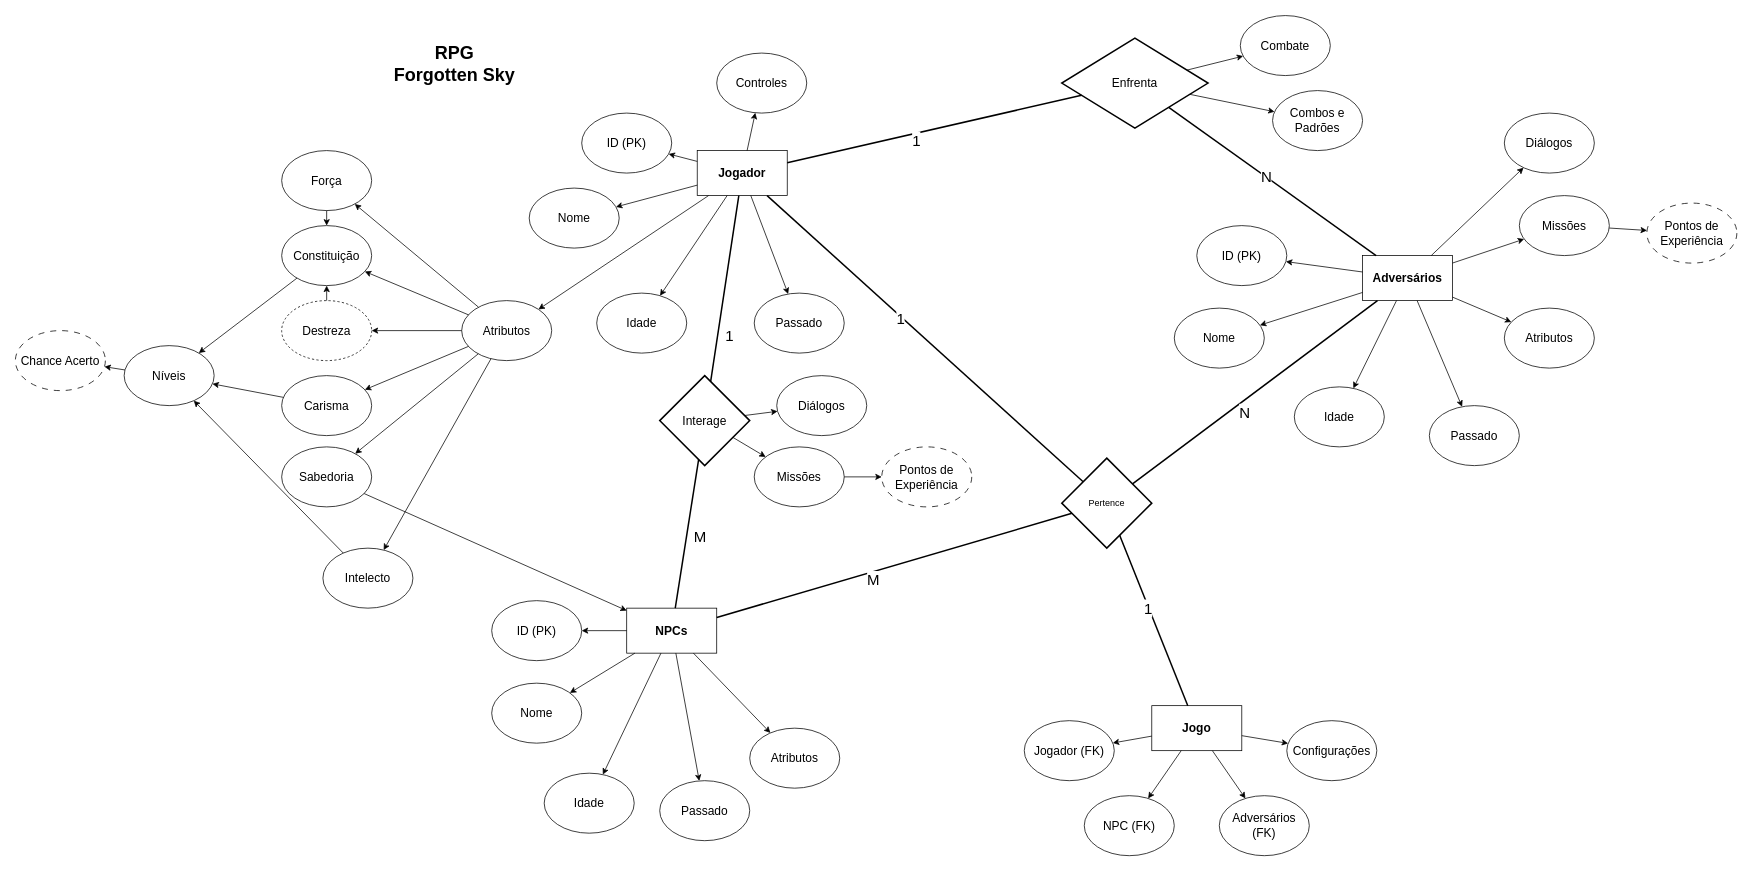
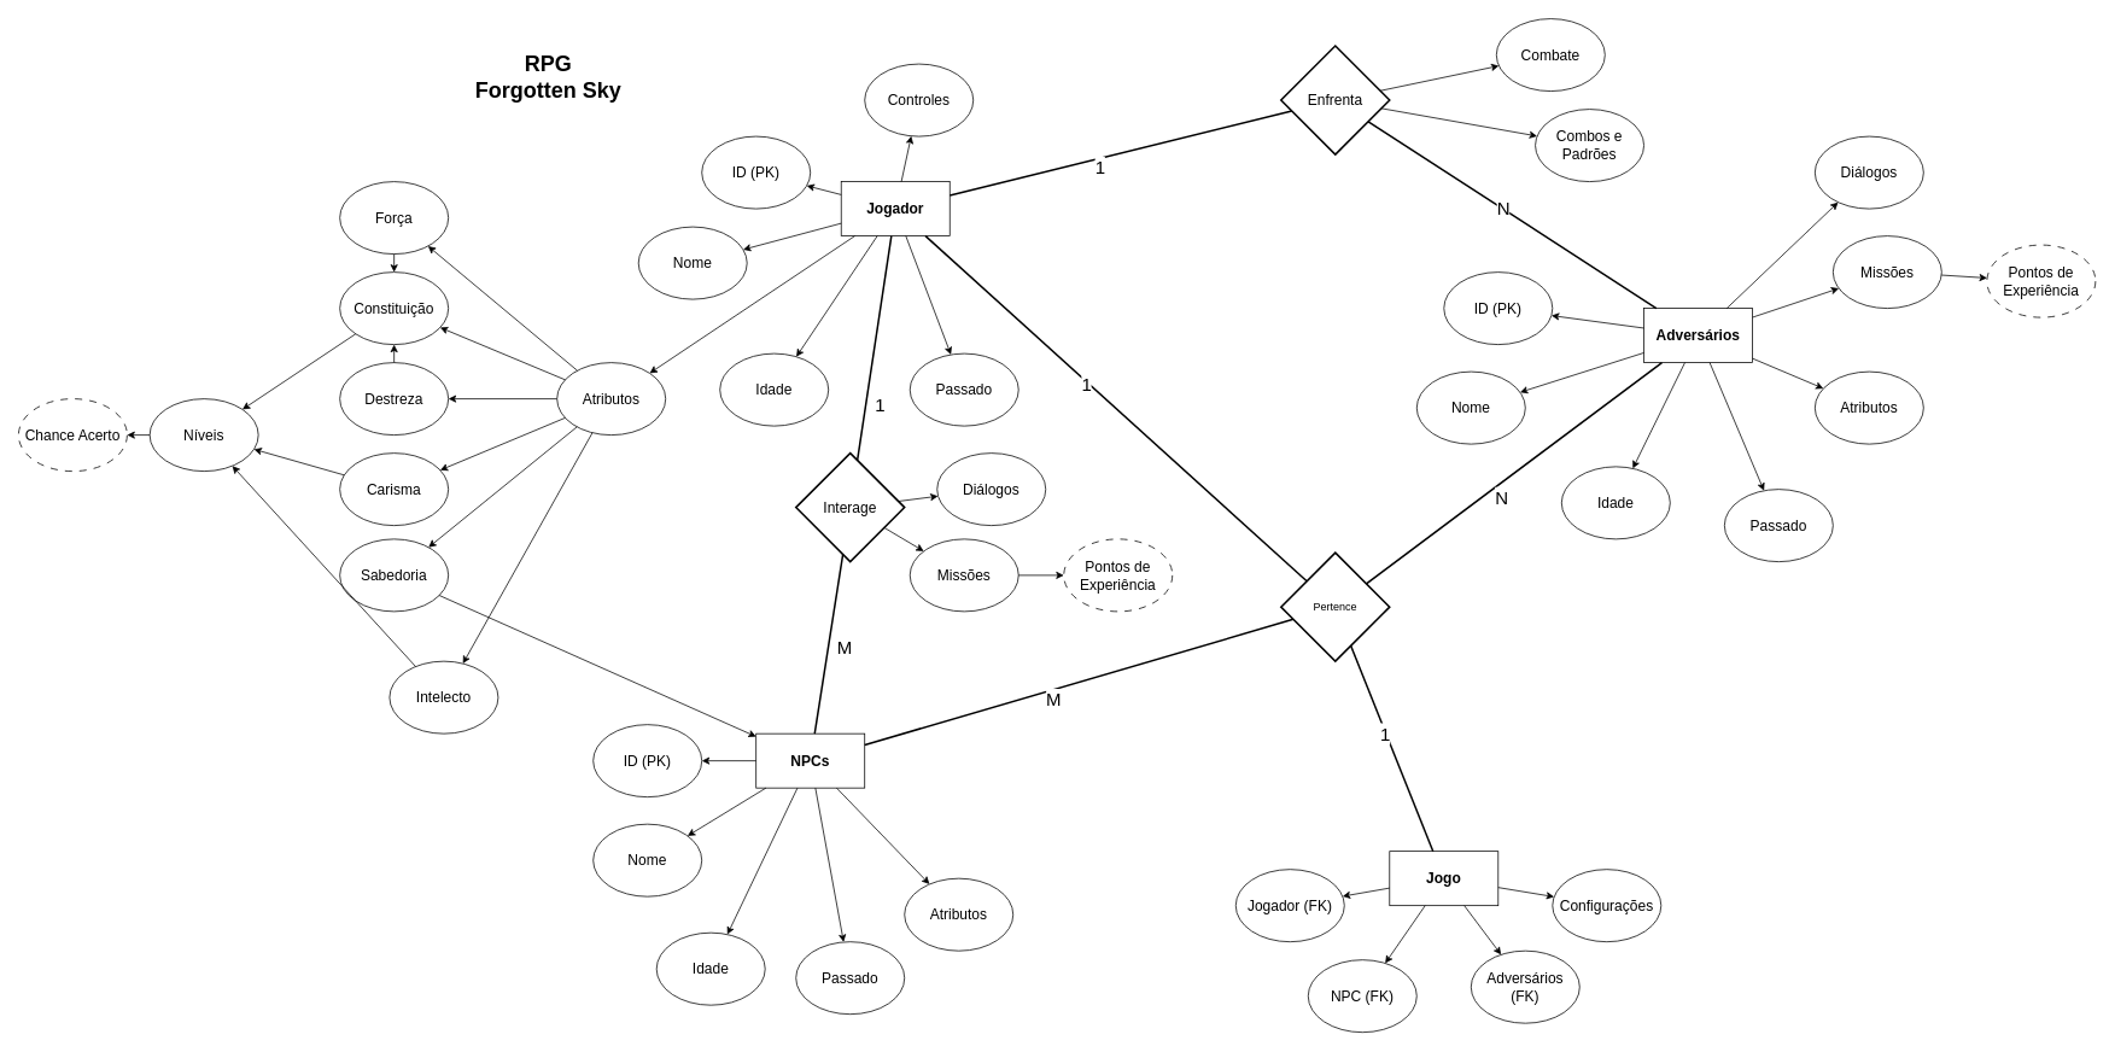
- <mxCell id="39" value="&lt;font style=&quot;font-size: 16px;&quot;&gt;Enfrenta&lt;/font&gt;" style="rhombus;whiteSpace=wrap;html=1;strokeWidth=2;" vertex="1" parent="1"><mxGeometry x="1415" y="50" width="195" height="120" as="geometry" /></mxCell>
+ <mxCell id="39" value="&lt;font style=&quot;font-size: 16px;&quot;&gt;Enfrenta&lt;/font&gt;" style="rhombus;whiteSpace=wrap;html=1;strokeWidth=2;" vertex="1" parent="1"><mxGeometry x="1415" y="50" width="120" height="120" as="geometry" /></mxCell>
- <mxCell id="10" value="&lt;font style=&quot;font-size: 16px;&quot;&gt;Destreza&lt;/font&gt;" style="ellipse;whiteSpace=wrap;html=1;dashed=1;" parent="1" vertex="1"><mxGeometry x="375" y="400" width="120" height="80" as="geometry" /></mxCell>
+ <mxCell id="10" value="&lt;font style=&quot;font-size: 16px;&quot;&gt;Destreza&lt;/font&gt;" style="ellipse;whiteSpace=wrap;html=1;" parent="1" vertex="1"><mxGeometry x="375" y="400" width="120" height="80" as="geometry" /></mxCell>
- <mxCell id="15" value="&lt;font style=&quot;font-size: 16px;&quot;&gt;Níveis&lt;/font&gt;" style="ellipse;whiteSpace=wrap;html=1;" parent="1" vertex="1"><mxGeometry x="165" y="460" width="120" height="80" as="geometry" /></mxCell>
+ <mxCell id="15" value="&lt;font style=&quot;font-size: 16px;&quot;&gt;Níveis&lt;/font&gt;" style="ellipse;whiteSpace=wrap;html=1;" parent="1" vertex="1"><mxGeometry x="165" y="440" width="120" height="80" as="geometry" /></mxCell>
- <mxCell id="76" value="&lt;font style=&quot;font-size: 16px;&quot;&gt;Adversários (FK)&lt;/font&gt;" style="ellipse;whiteSpace=wrap;html=1;" vertex="1" parent="1"><mxGeometry x="1625" y="1060" width="120" height="80" as="geometry" /></mxCell>
+ <mxCell id="76" value="&lt;font style=&quot;font-size: 16px;&quot;&gt;Adversários (FK)&lt;/font&gt;" style="ellipse;whiteSpace=wrap;html=1;" vertex="1" parent="1"><mxGeometry x="1625" y="1050" width="120" height="80" as="geometry" /></mxCell>
